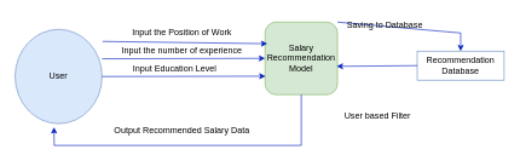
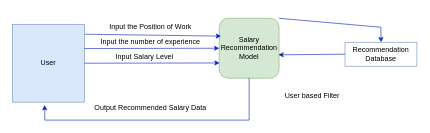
- <mxCell id="16" value="Saving to Database" style="text;html=1;align=center;verticalAlign=middle;resizable=0;points=[];autosize=1;strokeColor=none;fillColor=none;" vertex="1" parent="1"><mxGeometry x="465" y="20" width="130" height="30" as="geometry" /></mxCell>
- <mxCell id="9" value="Input Education Level" style="text;html=1;align=center;verticalAlign=middle;resizable=0;points=[];autosize=1;strokeColor=none;fillColor=none;" vertex="1" parent="1"><mxGeometry x="170" y="80" width="140" height="30" as="geometry" /></mxCell>
+ <mxCell id="9" value="Input Salary Level" style="text;html=1;align=center;verticalAlign=middle;resizable=0;points=[];autosize=1;strokeColor=none;fillColor=none;" vertex="1" parent="1"><mxGeometry x="170" y="80" width="140" height="30" as="geometry" /></mxCell>
- <mxCell id="2" value="User" style="ellipse;whiteSpace=wrap;html=1;fillColor=#dae8fc;strokeColor=#6c8ebf;" vertex="1" parent="1"><mxGeometry x="20" y="40" width="120" height="130" as="geometry" /></mxCell>
+ <mxCell id="2" value="User" style="rounded=0;whiteSpace=wrap;html=1;fillColor=#dae8fc;strokeColor=#6c8ebf;" vertex="1" parent="1"><mxGeometry x="20" y="40" width="120" height="130" as="geometry" /></mxCell>
